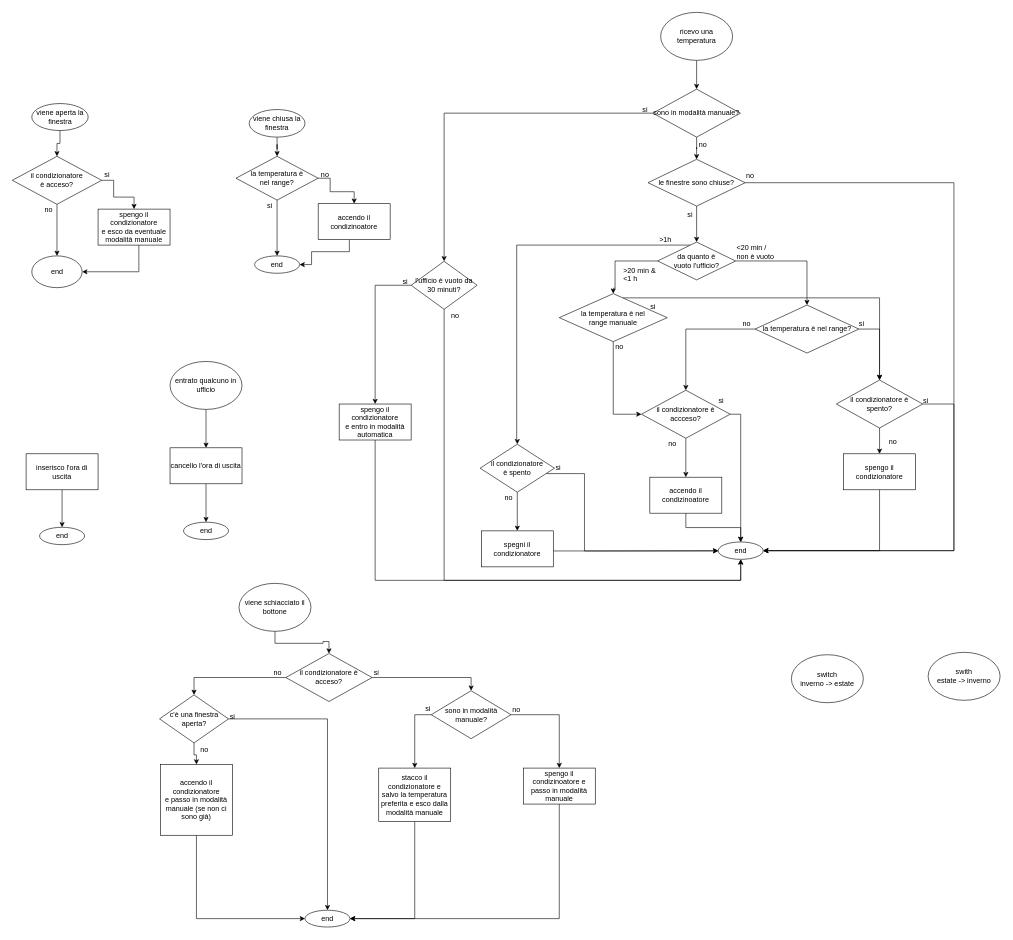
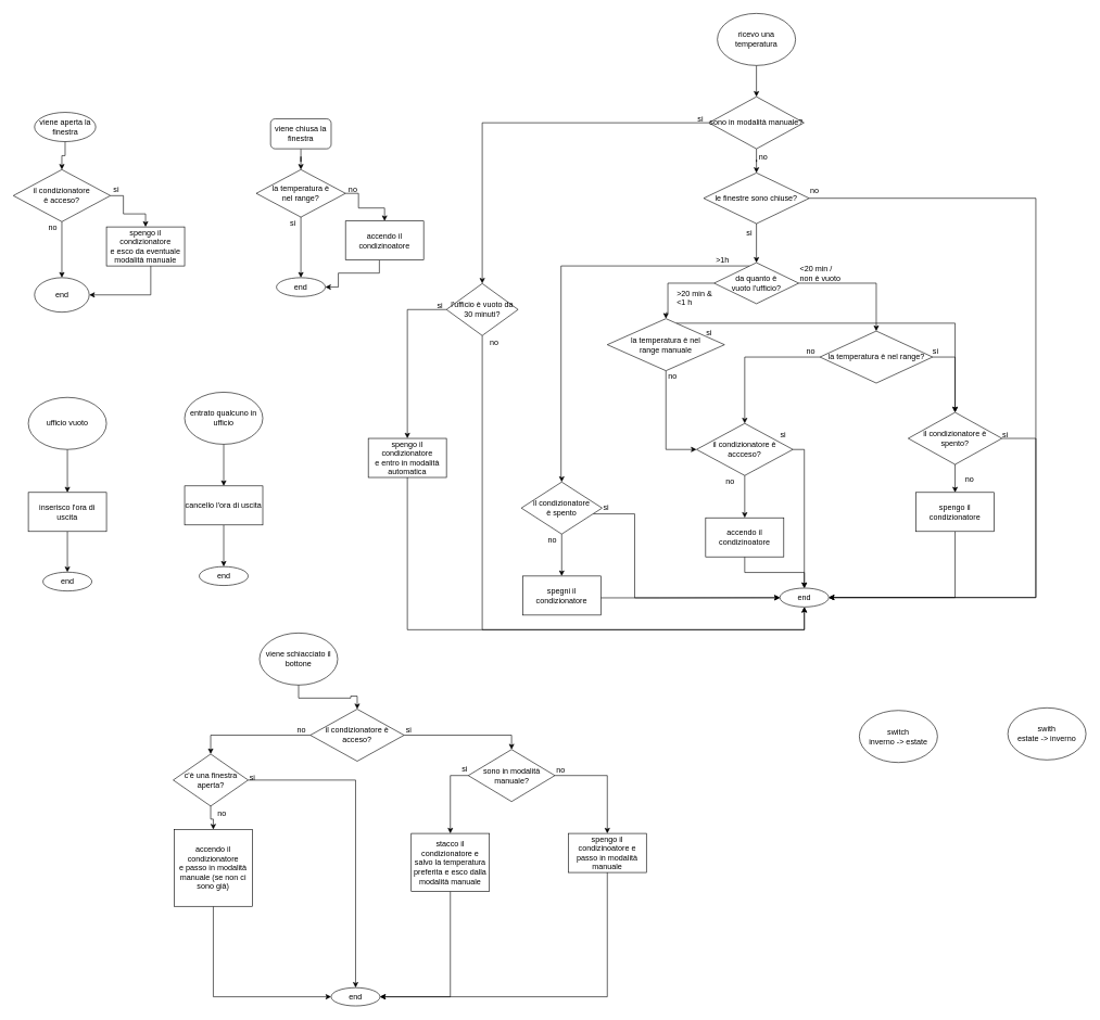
- <mxCell id="7" value="viene chiusa la finestra" style="ellipse;whiteSpace=wrap;html=1;" parent="1" vertex="1"><mxGeometry x="415" y="182" width="93" height="46" as="geometry" /></mxCell>
+ <mxCell id="7" value="viene chiusa la finestra" style="whiteSpace=wrap;html=1;rounded=1;" parent="1" vertex="1"><mxGeometry x="415" y="182" width="93" height="46" as="geometry" /></mxCell>
+ <mxCell id="9" value="ufficio vuoto" style="ellipse;whiteSpace=wrap;html=1;" parent="1" vertex="1"><mxGeometry x="43" y="610" width="120" height="80" as="geometry" /></mxCell>
+ <mxCell id="8" style="edgeStyle=orthogonalEdgeStyle;rounded=0;orthogonalLoop=1;jettySize=auto;html=1;" parent="1" source="9" target="74" edge="1"><mxGeometry relative="1" as="geometry" /></mxCell>
